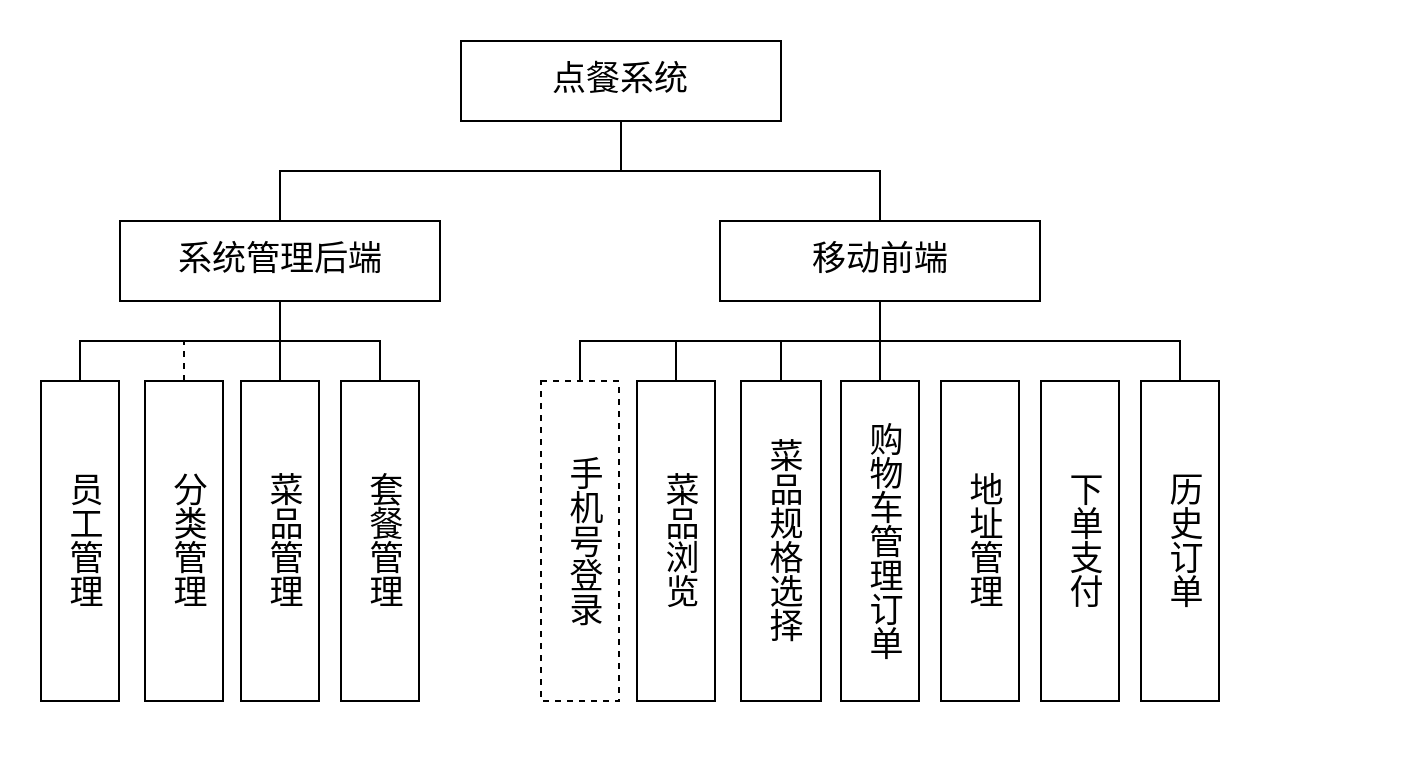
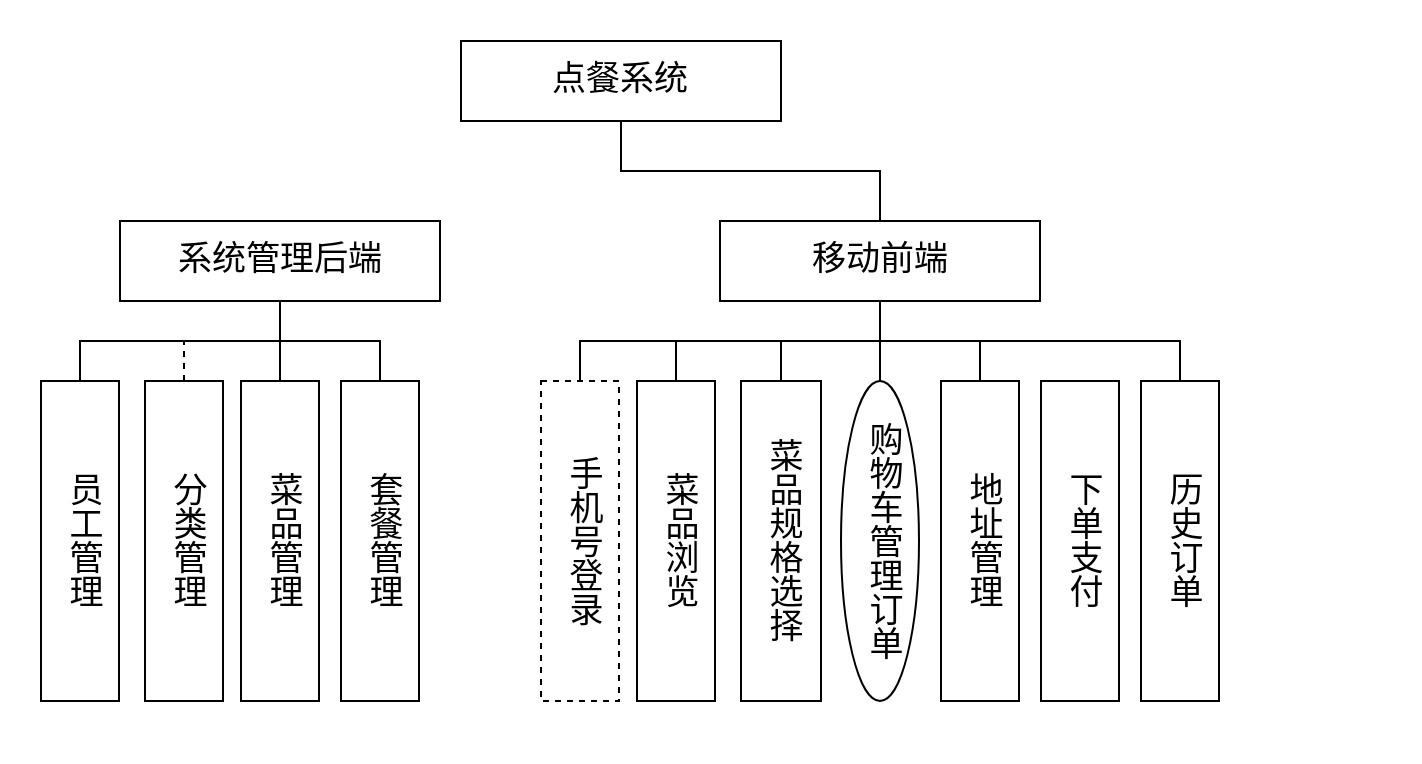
- <mxCell id="30" style="edgeStyle=orthogonalEdgeStyle;rounded=0;orthogonalLoop=1;jettySize=auto;html=1;exitX=0.5;exitY=1;exitDx=0;exitDy=0;strokeColor=default;align=center;verticalAlign=middle;fontFamily=宋体;fontSize=17;fontColor=default;labelBackgroundColor=default;endArrow=none;endFill=0;" parent="29" source="31" target="10" edge="1"><mxGeometry relative="1" as="geometry" /></mxCell>
+ <mxCell id="5" style="edgeStyle=orthogonalEdgeStyle;rounded=0;orthogonalLoop=1;jettySize=auto;html=1;exitX=0.5;exitY=1;exitDx=0;exitDy=0;entryX=0.5;entryY=0;entryDx=0;entryDy=0;strokeColor=default;align=center;verticalAlign=middle;fontFamily=宋体;fontSize=17;fontColor=default;labelBackgroundColor=default;endArrow=none;endFill=0;" parent="3" source="7" target="22" edge="1"><mxGeometry relative="1" as="geometry" /></mxCell>
- <mxCell id="18" value="&lt;div style=&quot;text-align: justify; font-size: 17px;&quot;&gt;购物车管理订单&lt;/div&gt;" style="rounded=0;whiteSpace=wrap;html=1;fontFamily=宋体;fontSize=17;fontColor=default;labelBackgroundColor=default;textDirection=vertical-lr;spacing=1;verticalAlign=middle;" parent="16" vertex="1"><mxGeometry x="150" width="39" height="160" as="geometry" /></mxCell>
+ <mxCell id="18" value="&lt;div style=&quot;text-align: justify; font-size: 17px;&quot;&gt;购物车管理订单&lt;/div&gt;" style="ellipse;whiteSpace=wrap;html=1;fontFamily=宋体;fontSize=17;fontColor=default;labelBackgroundColor=default;textDirection=vertical-lr;spacing=1;verticalAlign=middle;" parent="16" vertex="1"><mxGeometry x="150" width="39" height="160" as="geometry" /></mxCell>
